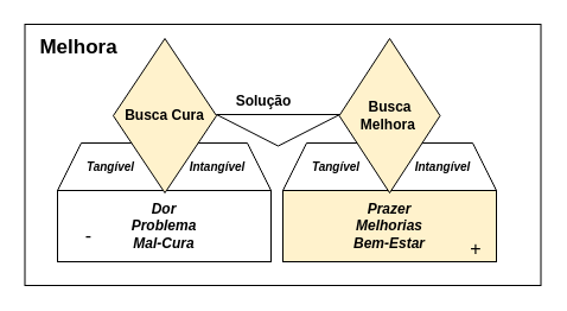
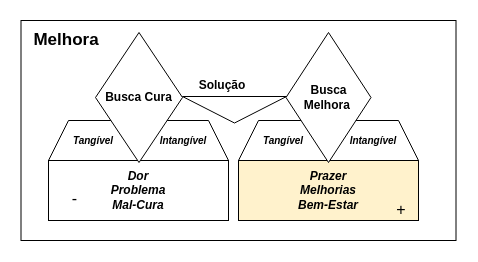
- <mxCell id="9" value="Busca Cura" style="rhombus;whiteSpace=wrap;html=1;fontStyle=1;fillColor=#fff2cc;" parent="1" vertex="1"><mxGeometry x="95" y="32" width="87" height="130" as="geometry" /></mxCell>
+ <mxCell id="9" value="Busca Cura" style="rhombus;whiteSpace=wrap;html=1;fontStyle=1" parent="1" vertex="1"><mxGeometry x="95" y="32" width="87" height="130" as="geometry" /></mxCell>
- <mxCell id="10" value="Busca Melhora&amp;nbsp;" style="rhombus;whiteSpace=wrap;html=1;fontStyle=1;fillColor=#fff2cc;" parent="1" vertex="1"><mxGeometry x="285.5" y="32" width="85" height="130" as="geometry" /></mxCell>
+ <mxCell id="10" value="Busca Melhora&amp;nbsp;" style="rhombus;whiteSpace=wrap;html=1;fontStyle=1" parent="1" vertex="1"><mxGeometry x="285.5" y="32" width="85" height="130" as="geometry" /></mxCell>
